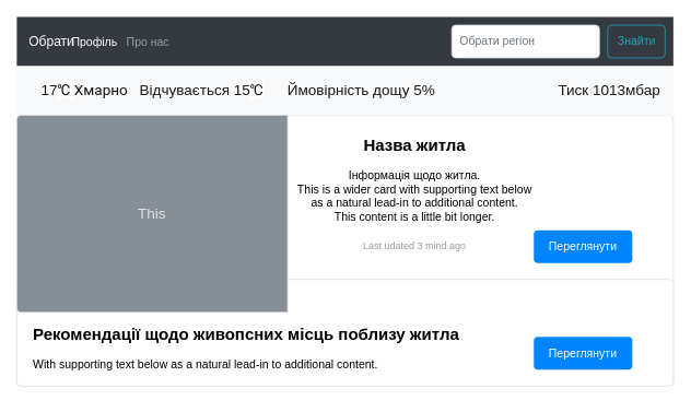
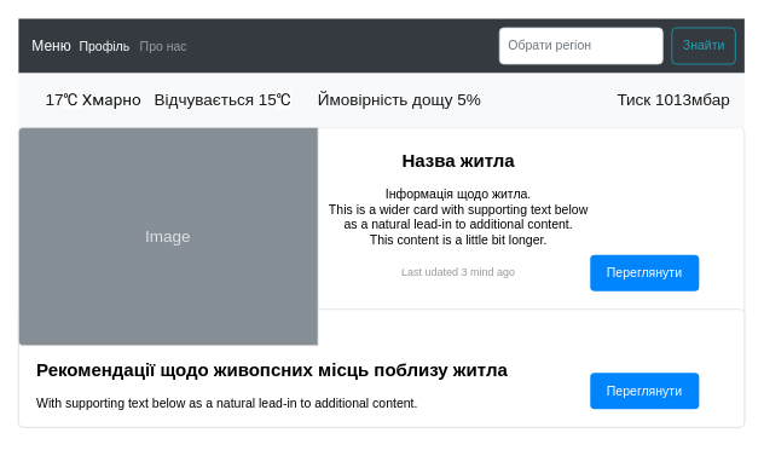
- <mxCell id="3" value="Обрати" style="html=1;shadow=0;dashed=0;fillColor=#343A40;strokeColor=none;fontSize=16;fontColor=#ffffff;align=left;spacing=15;" parent="1" vertex="1"><mxGeometry x="20" y="20" width="800" height="60" as="geometry" /></mxCell>
+ <mxCell id="3" value="Меню" style="html=1;shadow=0;dashed=0;fillColor=#343A40;strokeColor=none;fontSize=16;fontColor=#ffffff;align=left;spacing=15;" parent="1" vertex="1"><mxGeometry x="20" y="20" width="800" height="60" as="geometry" /></mxCell>
- <mxCell id="17" value="This" style="html=1;shadow=0;dashed=0;shape=mxgraph.bootstrap.leftButton;rSize=5;perimeter=none;whiteSpace=wrap;fillColor=#868E96;strokeColor=#DFDFDF;fontColor=#DEE2E6;resizeWidth=1;fontSize=18;" parent="1" vertex="1"><mxGeometry x="20" y="140" width="330" height="240" as="geometry" /></mxCell>
+ <mxCell id="17" value="Image" style="html=1;shadow=0;dashed=0;shape=mxgraph.bootstrap.leftButton;rSize=5;perimeter=none;whiteSpace=wrap;fillColor=#868E96;strokeColor=#DFDFDF;fontColor=#DEE2E6;resizeWidth=1;fontSize=18;" parent="1" vertex="1"><mxGeometry x="20" y="140" width="330" height="240" as="geometry" /></mxCell>
